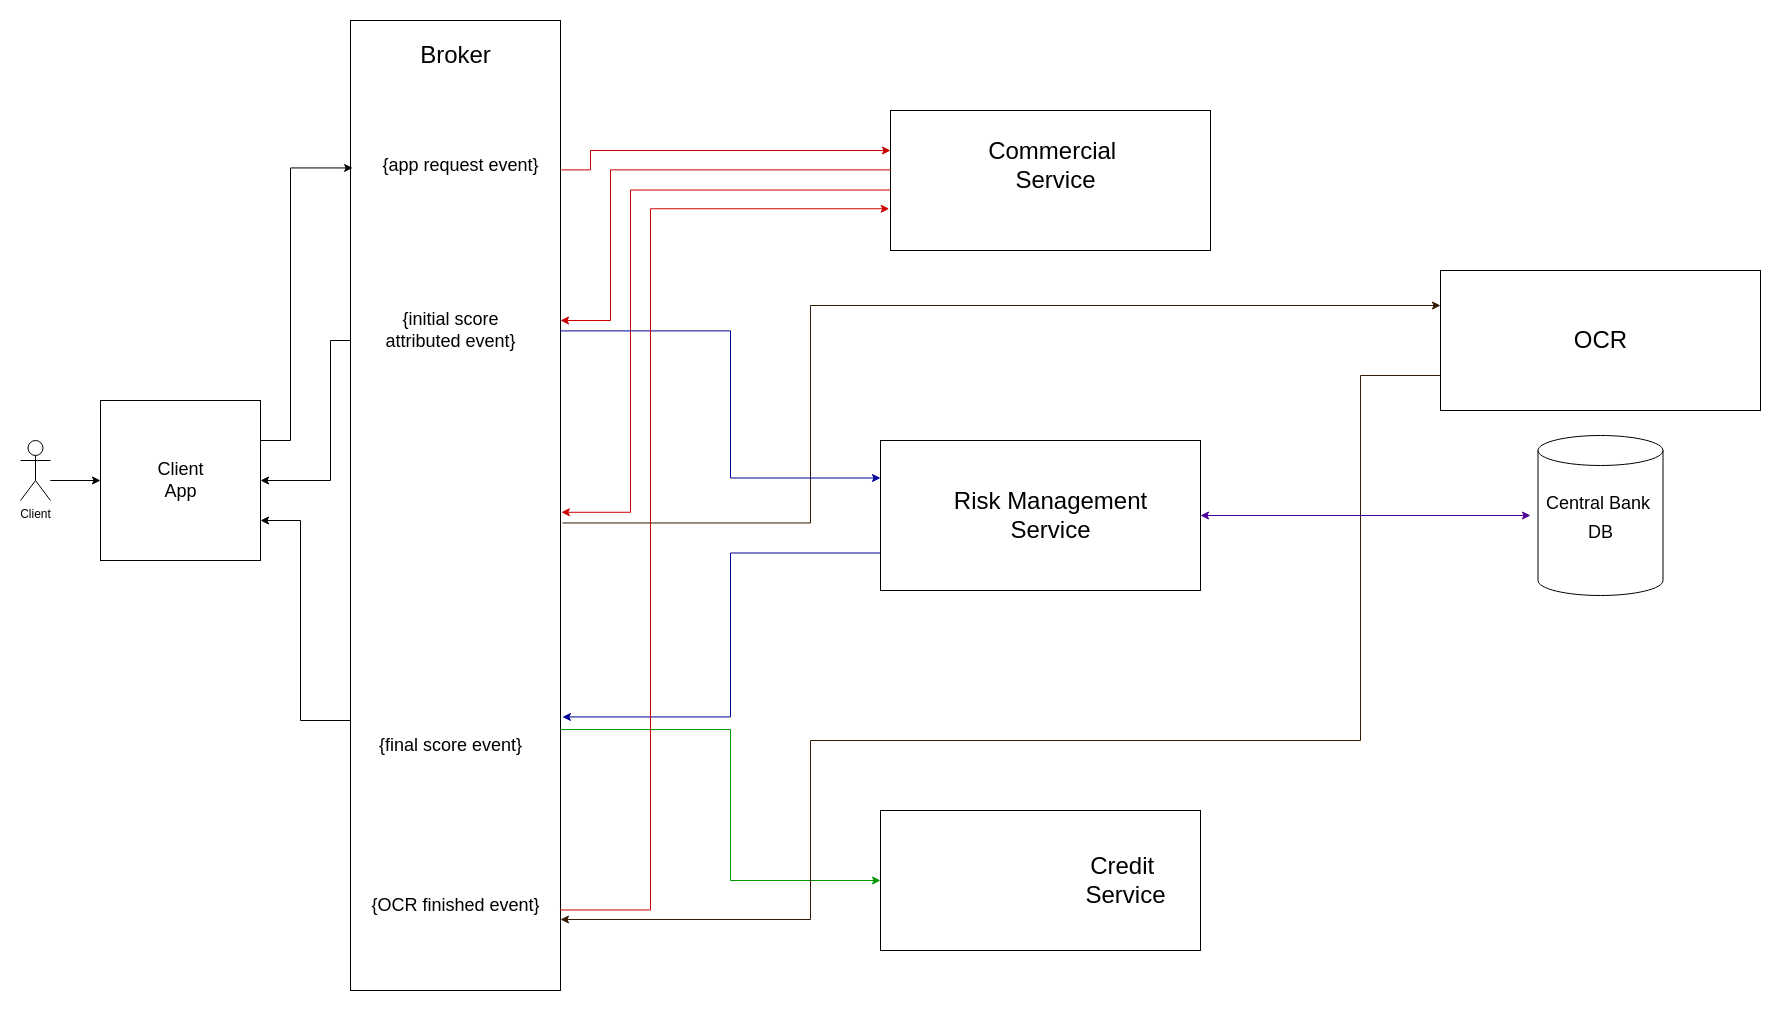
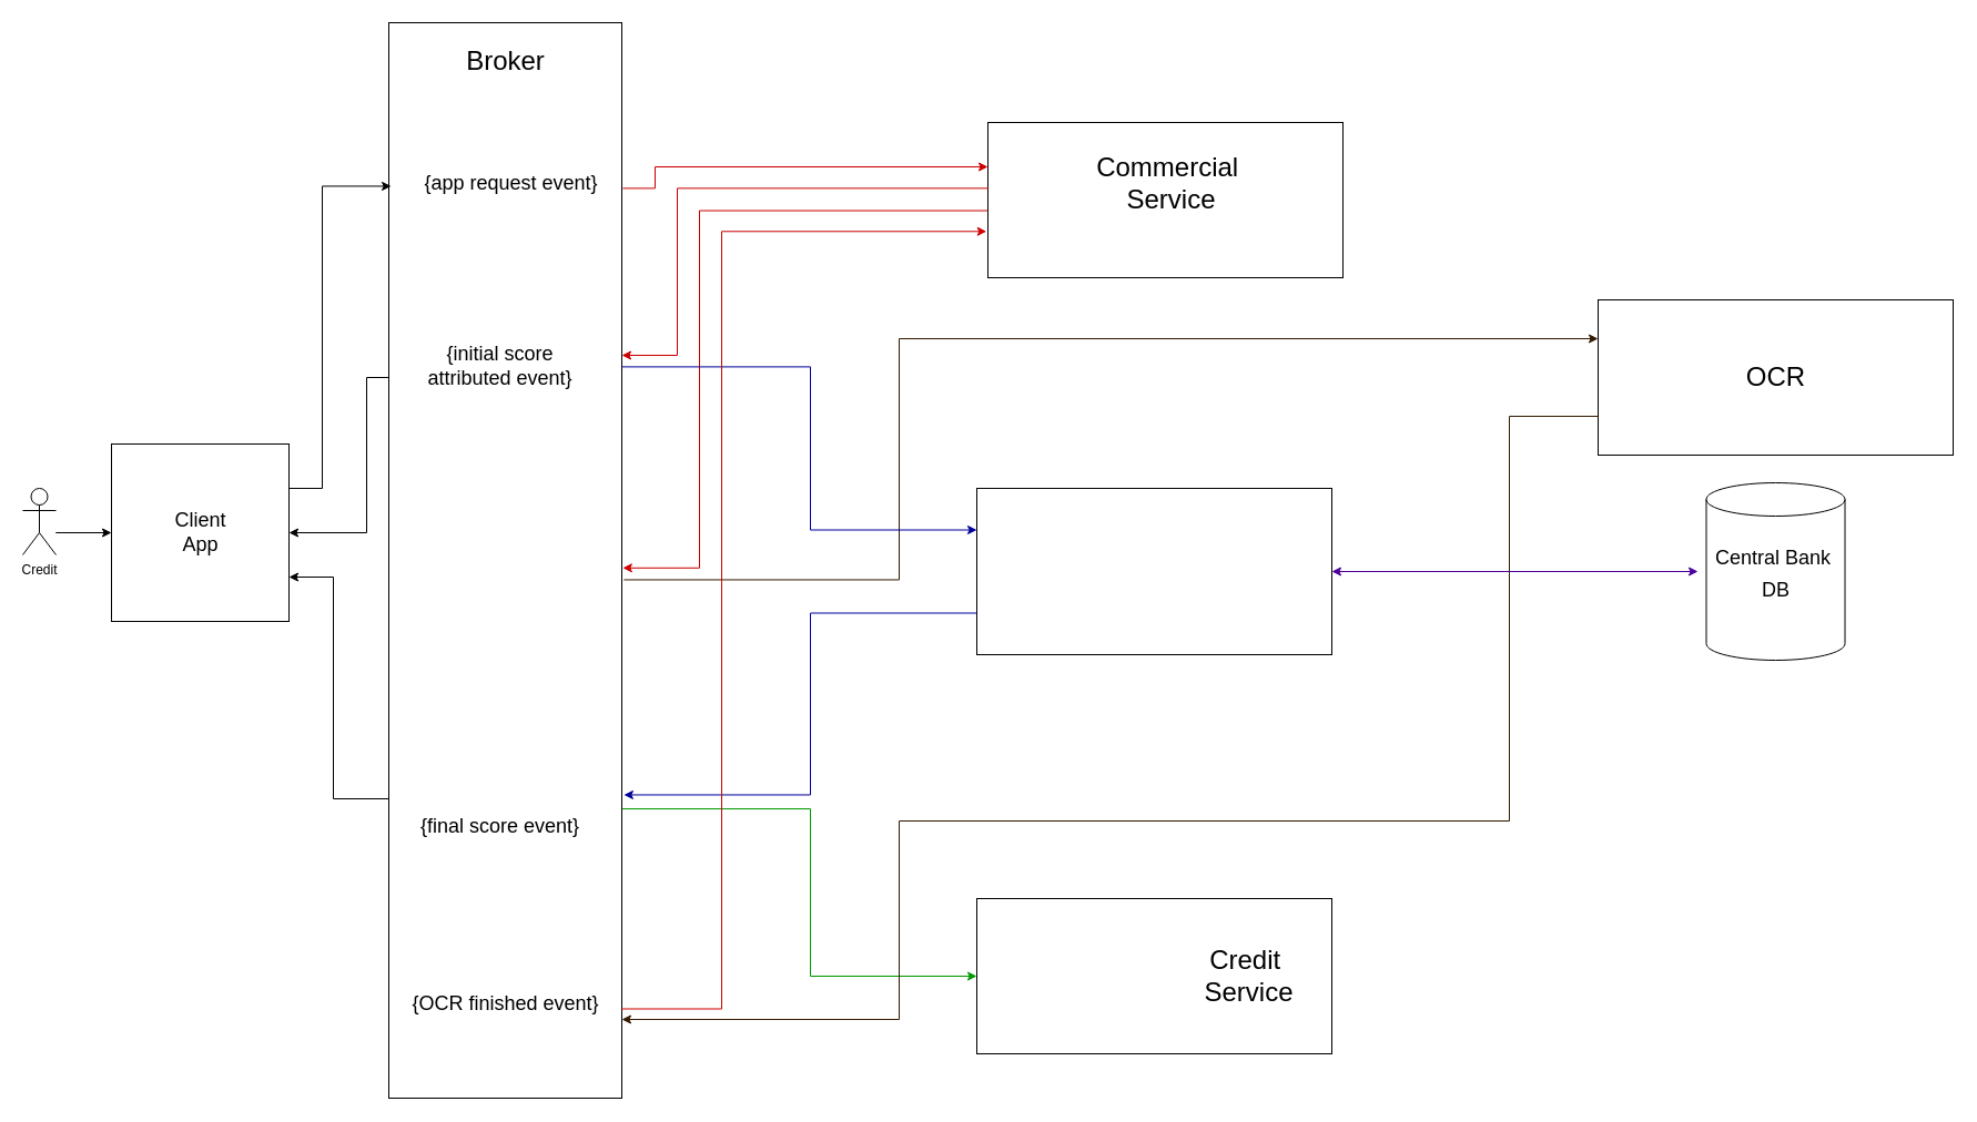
- <mxCell id="2" value="Client" style="shape=umlActor;verticalLabelPosition=bottom;verticalAlign=top;html=1;outlineConnect=0;" vertex="1" parent="1"><mxGeometry x="20" y="440" width="30" height="60" as="geometry" /></mxCell>
+ <mxCell id="2" value="Credit" style="shape=umlActor;verticalLabelPosition=bottom;verticalAlign=top;html=1;outlineConnect=0;" vertex="1" parent="1"><mxGeometry x="20" y="440" width="30" height="60" as="geometry" /></mxCell>
- <mxCell id="11" value="Risk Management&lt;br&gt;Service" style="text;html=1;resizable=0;autosize=1;align=center;verticalAlign=middle;points=[];fillColor=none;strokeColor=none;rounded=0;fontSize=24;" vertex="1" parent="1"><mxGeometry x="945" y="485" width="210" height="60" as="geometry" /></mxCell>
